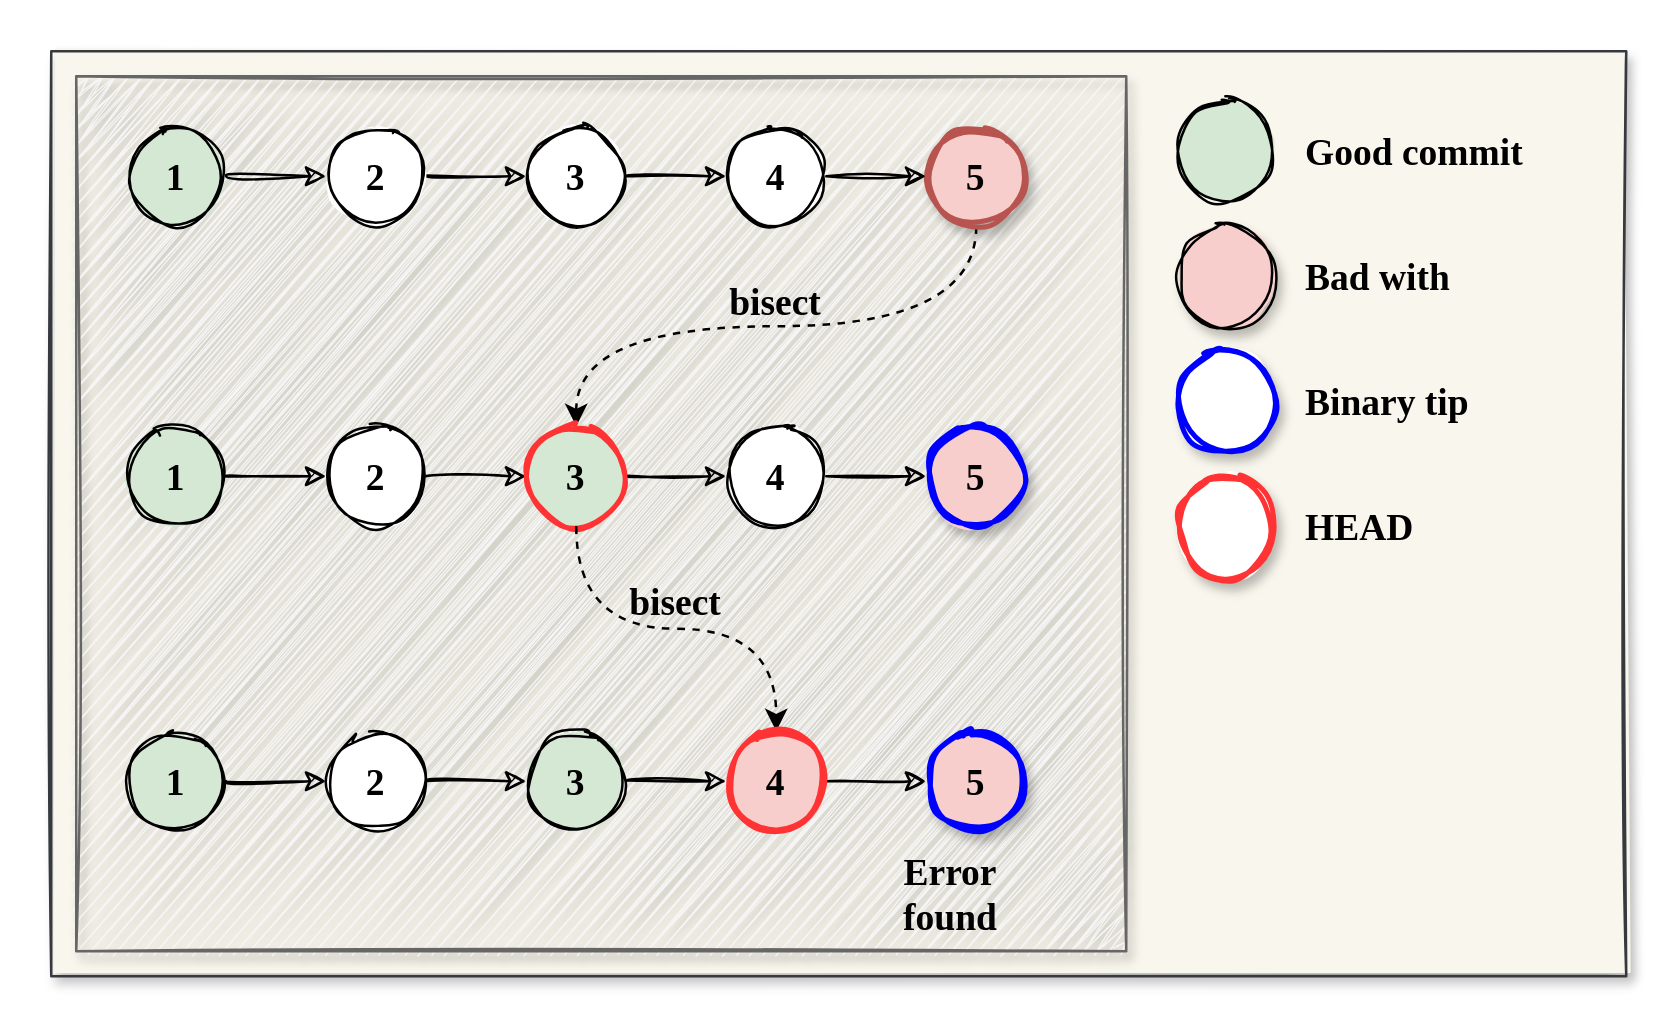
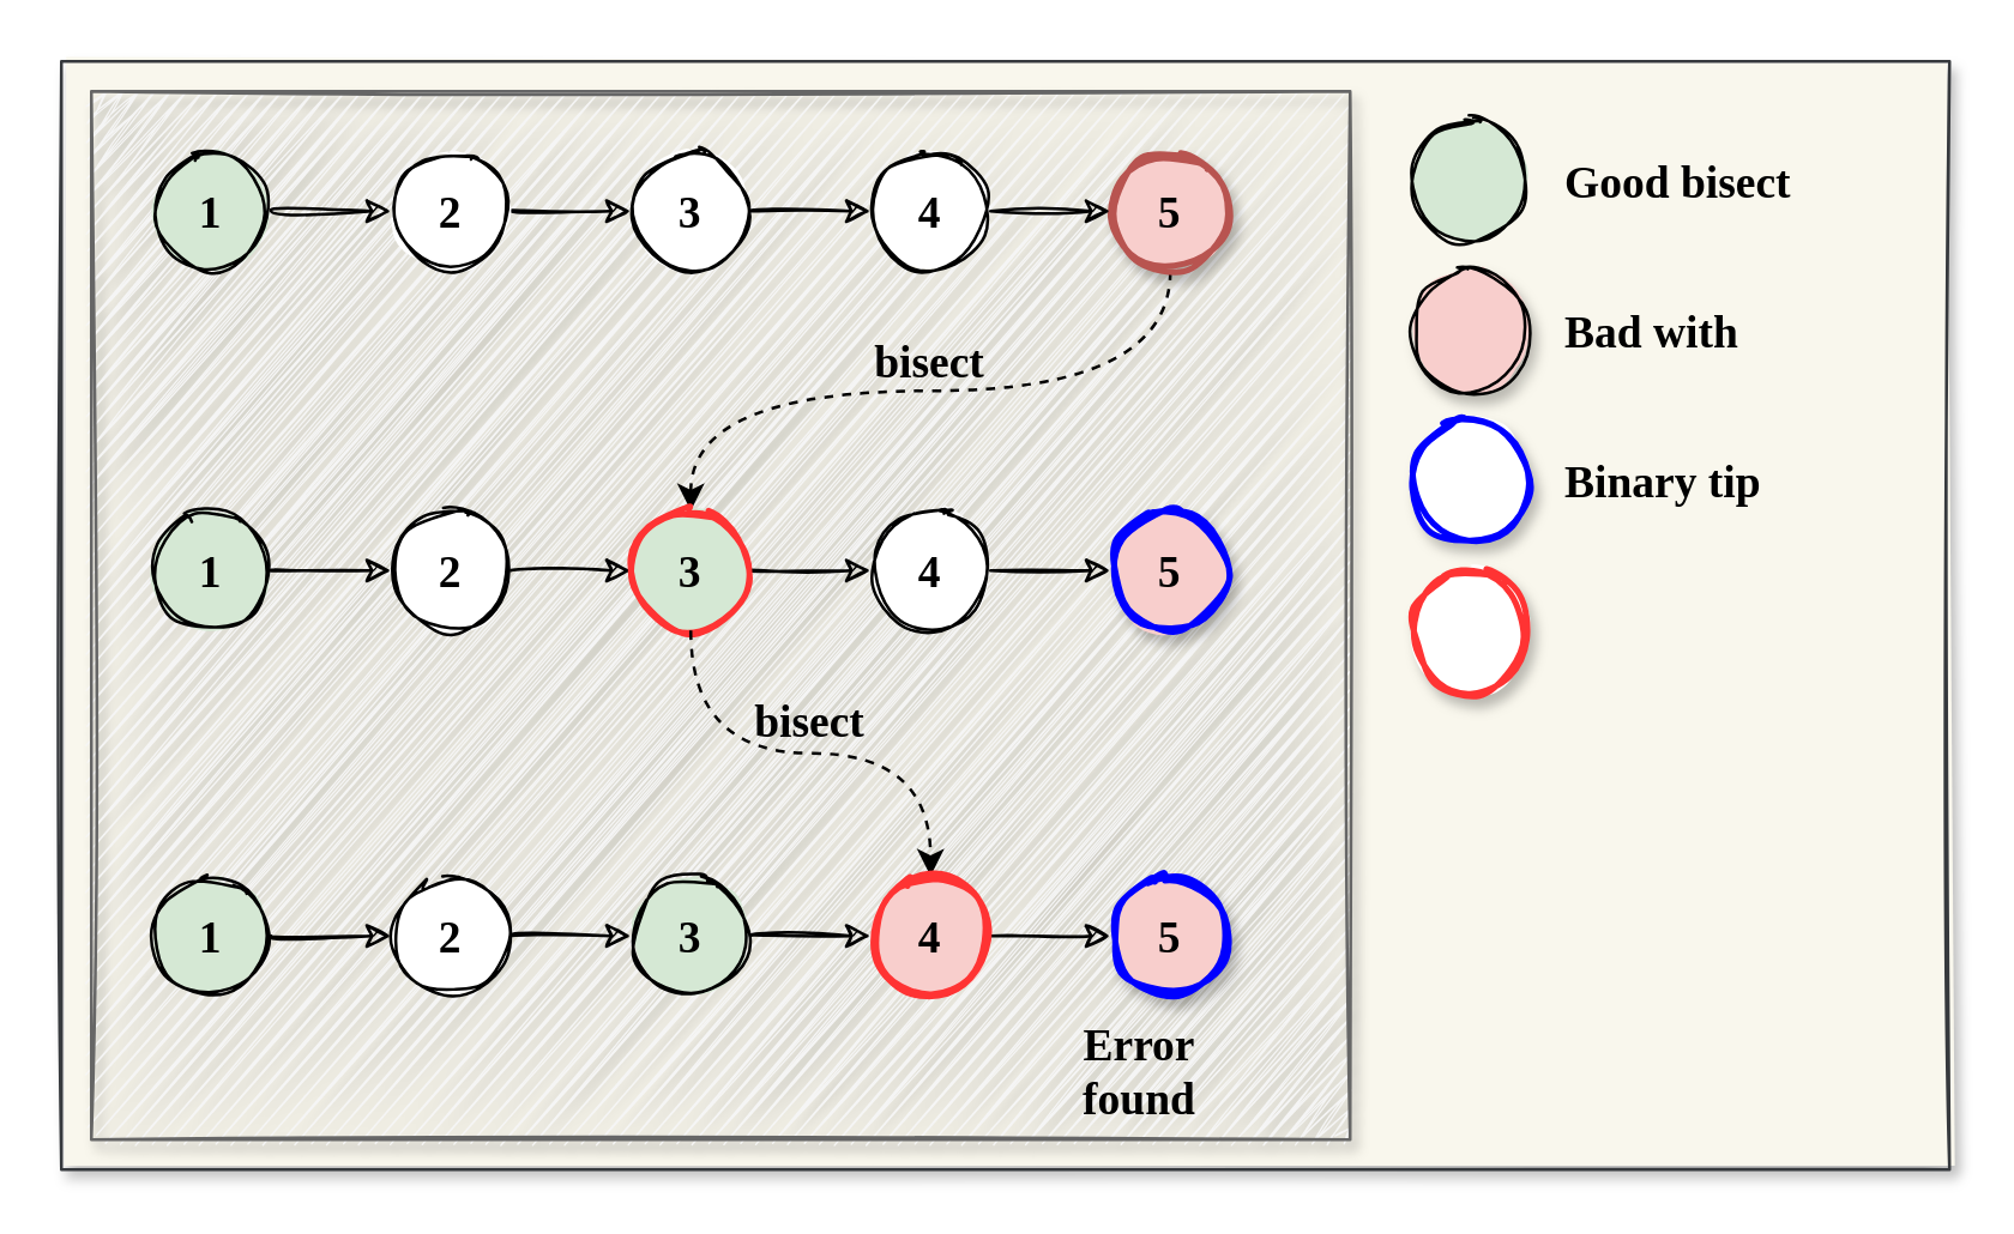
- <mxCell id="40" value="Good commit" style="text;html=1;strokeColor=none;fillColor=none;align=left;verticalAlign=middle;whiteSpace=wrap;rounded=0;labelBackgroundColor=none;fillStyle=solid;fontFamily=Handlee;fontSource=https%3A%2F%2Ffonts.googleapis.com%2Fcss%3Ffamily%3DHandlee;fontSize=15;fontStyle=1" vertex="1" parent="1"><mxGeometry x="520" y="45" width="90" height="30" as="geometry" /></mxCell>
+ <mxCell id="40" value="Good bisect" style="text;html=1;strokeColor=none;fillColor=none;align=left;verticalAlign=middle;whiteSpace=wrap;rounded=0;labelBackgroundColor=none;fillStyle=solid;fontFamily=Handlee;fontSource=https%3A%2F%2Ffonts.googleapis.com%2Fcss%3Ffamily%3DHandlee;fontSize=15;fontStyle=1" vertex="1" parent="1"><mxGeometry x="520" y="45" width="90" height="30" as="geometry" /></mxCell>
- <mxCell id="43" value="HEAD" style="text;html=1;strokeColor=none;fillColor=none;align=left;verticalAlign=middle;whiteSpace=wrap;rounded=0;labelBackgroundColor=none;fillStyle=solid;fontFamily=Handlee;fontSource=https%3A%2F%2Ffonts.googleapis.com%2Fcss%3Ffamily%3DHandlee;fontSize=15;fontStyle=1" vertex="1" parent="1"><mxGeometry x="520" y="195" width="90" height="30" as="geometry" /></mxCell>
